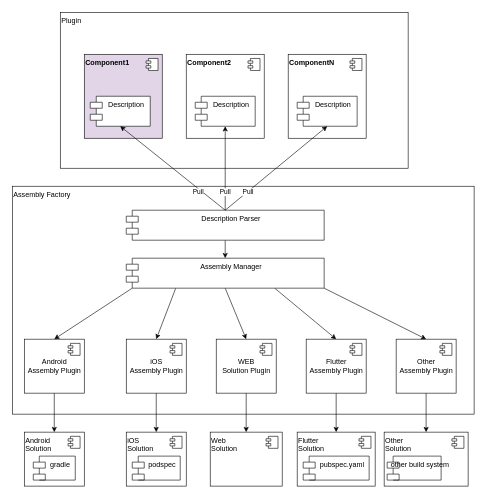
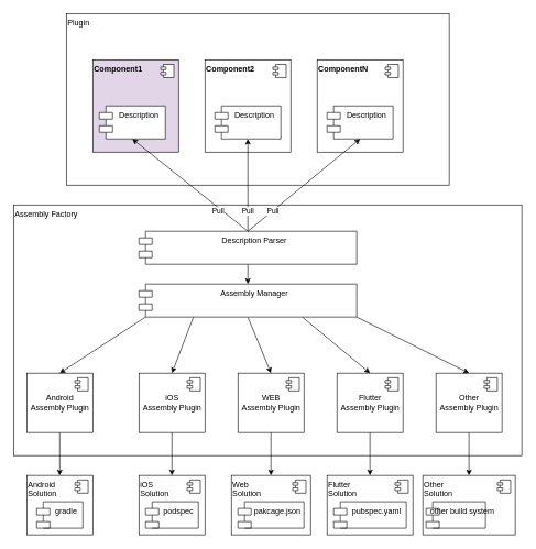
- <mxCell id="33" value="WEB&lt;br&gt;Solution Plugin" style="html=1;dropTarget=0;" parent="1" vertex="1"><mxGeometry x="360" y="565" width="100" height="90" as="geometry" /></mxCell>
+ <mxCell id="33" value="WEB&lt;br&gt;Assembly Plugin" style="html=1;dropTarget=0;" parent="1" vertex="1"><mxGeometry x="360" y="565" width="100" height="90" as="geometry" /></mxCell>
+ <mxCell id="53" value="pakcage.json" style="shape=module;align=left;spacingLeft=20;align=center;verticalAlign=top;" parent="1" vertex="1"><mxGeometry x="360" y="760" width="100" height="40" as="geometry" /></mxCell>
